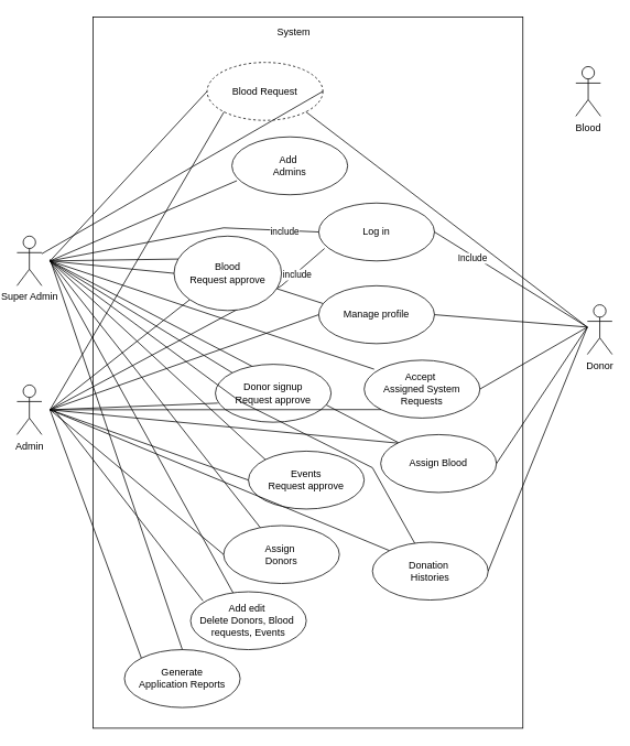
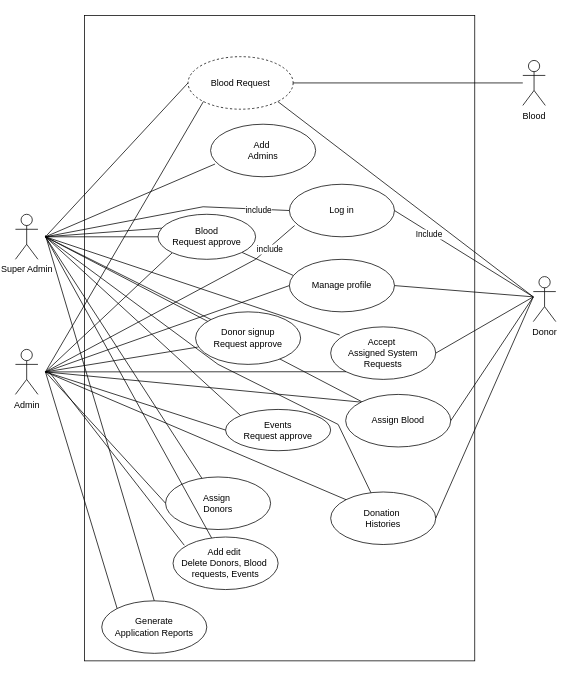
- <mxCell id="56" value="System" style="text;html=1;strokeColor=none;fillColor=none;align=center;verticalAlign=middle;whiteSpace=wrap;rounded=0;" vertex="1" parent="1"><mxGeometry x="325" y="24" width="60" height="30" as="geometry" /></mxCell>
- <mxCell id="20" value="" style="endArrow=none;html=1;rounded=0;exitX=1;exitY=0.5;exitDx=0;exitDy=0;" parent="1" source="8" target="5" edge="1"><mxGeometry width="50" height="50" relative="1" as="geometry"><mxPoint x="580" y="175" as="sourcePoint" /><mxPoint x="630" y="130" as="targetPoint" /></mxGeometry></mxCell>
+ <mxCell id="20" value="" style="endArrow=none;html=1;rounded=0;exitX=1;exitY=0.5;exitDx=0;exitDy=0;" parent="1" source="8" target="4" edge="1"><mxGeometry width="50" height="50" relative="1" as="geometry"><mxPoint x="580" y="175" as="sourcePoint" /><mxPoint x="630" y="130" as="targetPoint" /></mxGeometry></mxCell>
- <mxCell id="52" value="Blood&lt;br&gt;Request approve" style="ellipse;whiteSpace=wrap;html=1;" parent="1" vertex="1"><mxGeometry x="210" y="285" width="130" height="90" as="geometry" /></mxCell>
+ <mxCell id="52" value="Blood&lt;br&gt;Request approve" style="ellipse;whiteSpace=wrap;html=1;" parent="1" vertex="1"><mxGeometry x="210" y="285" width="130" height="60" as="geometry" /></mxCell>
- <mxCell id="9" value="Donor signup&lt;br&gt;Request approve" style="ellipse;whiteSpace=wrap;html=1;" parent="1" vertex="1"><mxGeometry x="260" y="440" width="140" height="70" as="geometry" /></mxCell>
+ <mxCell id="9" value="Donor signup&lt;br&gt;Request approve" style="ellipse;whiteSpace=wrap;html=1;" parent="1" vertex="1"><mxGeometry x="260" y="415" width="140" height="70" as="geometry" /></mxCell>
- <mxCell id="11" value="Events&lt;br&gt;Request approve" style="ellipse;whiteSpace=wrap;html=1;" parent="1" vertex="1"><mxGeometry x="300" y="545" width="140" height="70" as="geometry" /></mxCell>
+ <mxCell id="11" value="Events&lt;br&gt;Request approve" style="ellipse;whiteSpace=wrap;html=1;" parent="1" vertex="1"><mxGeometry x="300" y="545" width="140" height="55" as="geometry" /></mxCell>
- <mxCell id="12" value="Assign&amp;nbsp;&lt;br&gt;Donors" style="ellipse;whiteSpace=wrap;html=1;" parent="1" vertex="1"><mxGeometry x="270" y="635" width="140" height="70" as="geometry" /></mxCell>
+ <mxCell id="12" value="Assign&amp;nbsp;&lt;br&gt;Donors" style="ellipse;whiteSpace=wrap;html=1;" parent="1" vertex="1"><mxGeometry x="220" y="635" width="140" height="70" as="geometry" /></mxCell>
- <mxCell id="18" value="Donation&amp;nbsp;&lt;br&gt;Histories" style="ellipse;whiteSpace=wrap;html=1;" parent="1" vertex="1"><mxGeometry x="450" y="655" width="140" height="70" as="geometry" /></mxCell>
+ <mxCell id="18" value="Donation&amp;nbsp;&lt;br&gt;Histories" style="ellipse;whiteSpace=wrap;html=1;" parent="1" vertex="1"><mxGeometry x="440" y="655" width="140" height="70" as="geometry" /></mxCell>
- <mxCell id="15" value="Generate&lt;br&gt;Application Reports" style="ellipse;whiteSpace=wrap;html=1;" parent="1" vertex="1"><mxGeometry x="150" y="785" width="140" height="70" as="geometry" /></mxCell>
+ <mxCell id="15" value="Generate&lt;br&gt;Application Reports" style="ellipse;whiteSpace=wrap;html=1;" parent="1" vertex="1"><mxGeometry x="135" y="800" width="140" height="70" as="geometry" /></mxCell>
